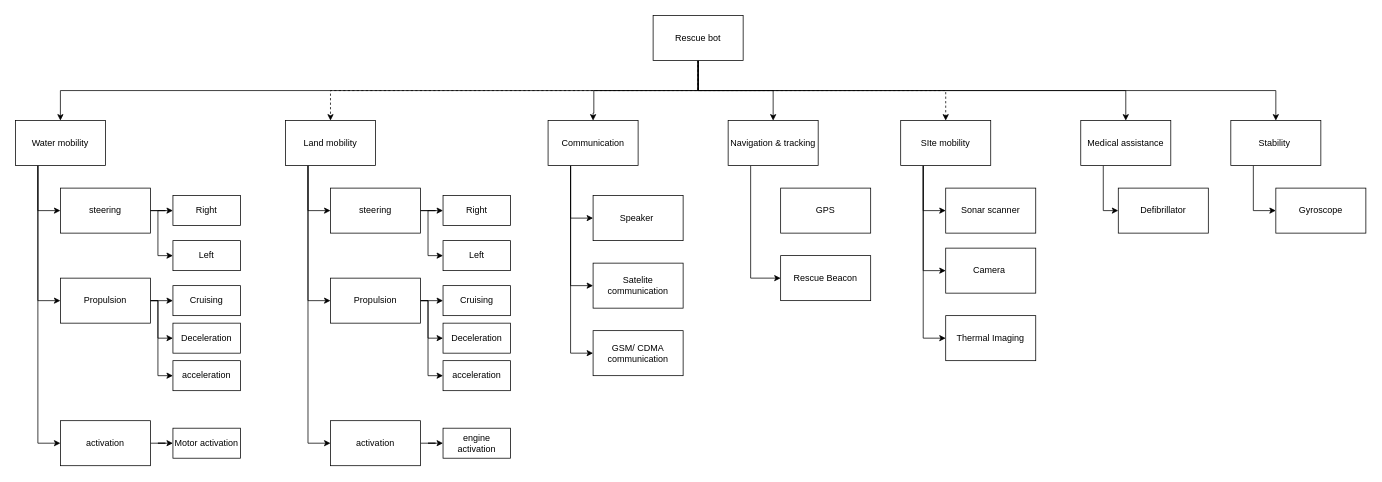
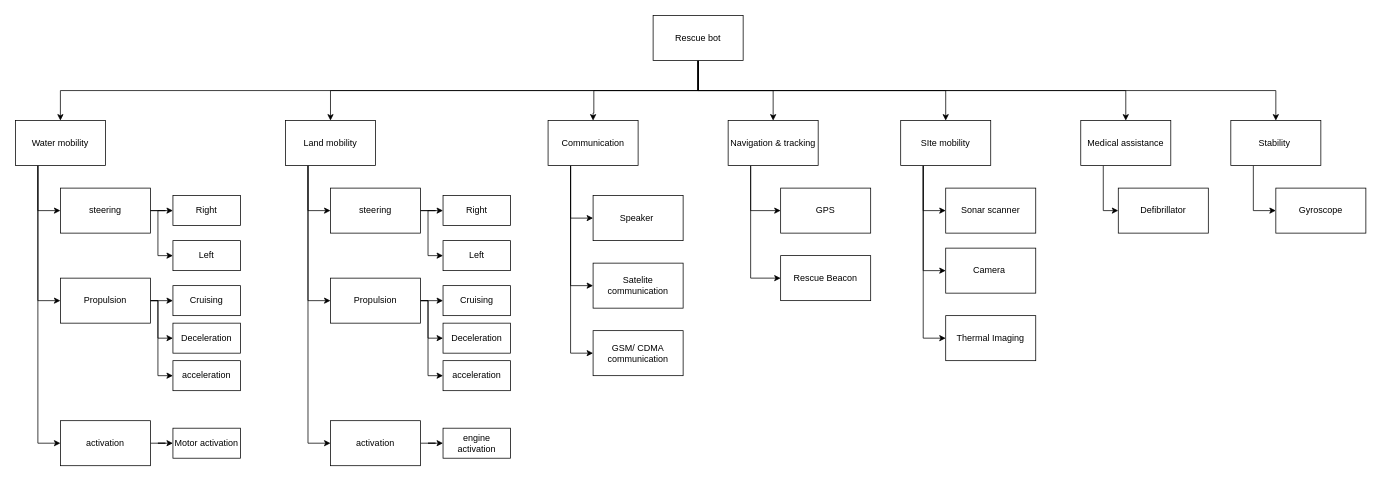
- <mxCell id="3" style="edgeStyle=orthogonalEdgeStyle;rounded=0;orthogonalLoop=1;jettySize=auto;html=1;exitX=0.5;exitY=1;exitDx=0;exitDy=0;entryX=0.5;entryY=0;entryDx=0;entryDy=0;dashed=1;" edge="1" parent="1" source="9" target="17"><mxGeometry relative="1" as="geometry" /></mxCell>
+ <mxCell id="3" style="edgeStyle=orthogonalEdgeStyle;rounded=0;orthogonalLoop=1;jettySize=auto;html=1;exitX=0.5;exitY=1;exitDx=0;exitDy=0;entryX=0.5;entryY=0;entryDx=0;entryDy=0;" edge="1" parent="1" source="9" target="17"><mxGeometry relative="1" as="geometry" /></mxCell>
- <mxCell id="6" style="edgeStyle=orthogonalEdgeStyle;rounded=0;orthogonalLoop=1;jettySize=auto;html=1;exitX=0.5;exitY=1;exitDx=0;exitDy=0;entryX=0.5;entryY=0;entryDx=0;entryDy=0;dashed=1;" edge="1" parent="1" source="9" target="34"><mxGeometry relative="1" as="geometry"><Array as="points"><mxPoint x="930" y="120" /><mxPoint x="1260" y="120" /></Array></mxGeometry></mxCell>
+ <mxCell id="6" style="edgeStyle=orthogonalEdgeStyle;rounded=0;orthogonalLoop=1;jettySize=auto;html=1;exitX=0.5;exitY=1;exitDx=0;exitDy=0;entryX=0.5;entryY=0;entryDx=0;entryDy=0;" edge="1" parent="1" source="9" target="34"><mxGeometry relative="1" as="geometry"><Array as="points"><mxPoint x="930" y="120" /><mxPoint x="1260" y="120" /></Array></mxGeometry></mxCell>
+ <mxCell id="28" style="edgeStyle=orthogonalEdgeStyle;rounded=0;orthogonalLoop=1;jettySize=auto;html=1;exitX=0.25;exitY=1;exitDx=0;exitDy=0;entryX=0;entryY=0.5;entryDx=0;entryDy=0;" edge="1" parent="1" source="30" target="42"><mxGeometry relative="1" as="geometry" /></mxCell>
